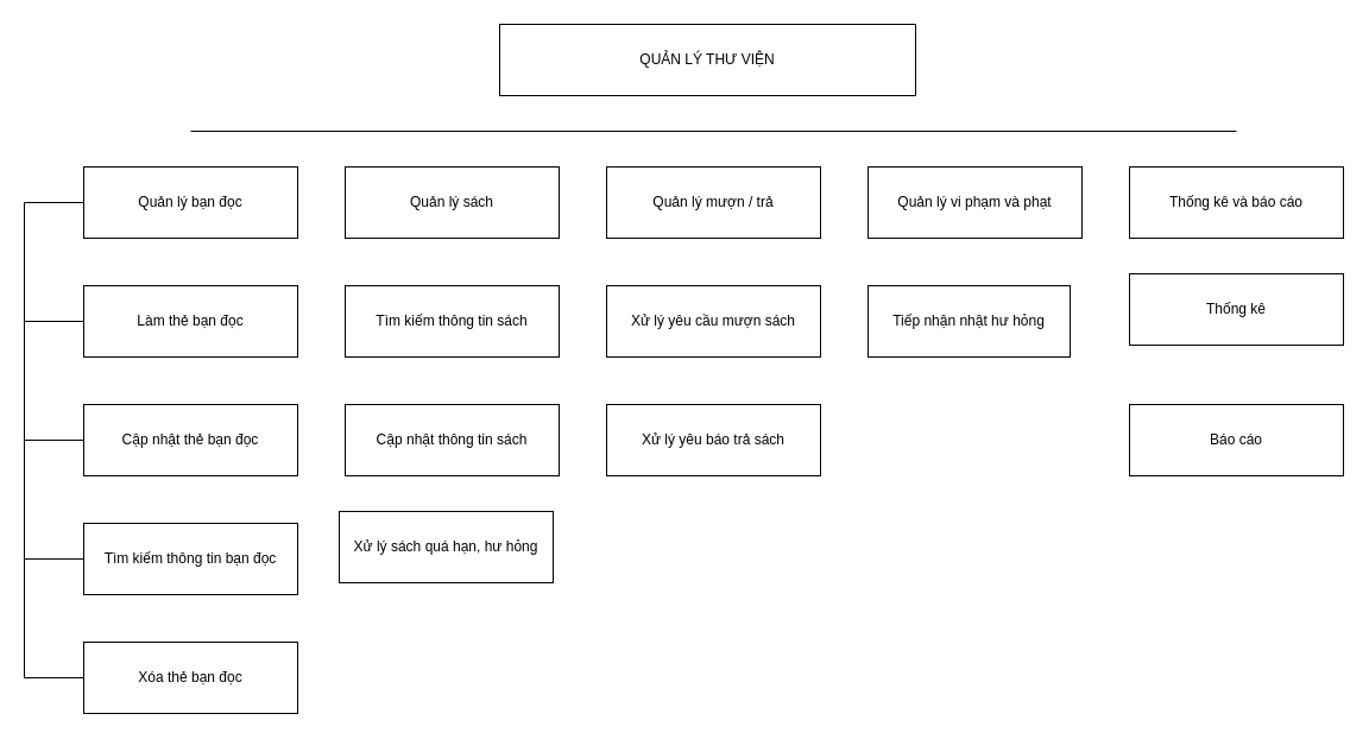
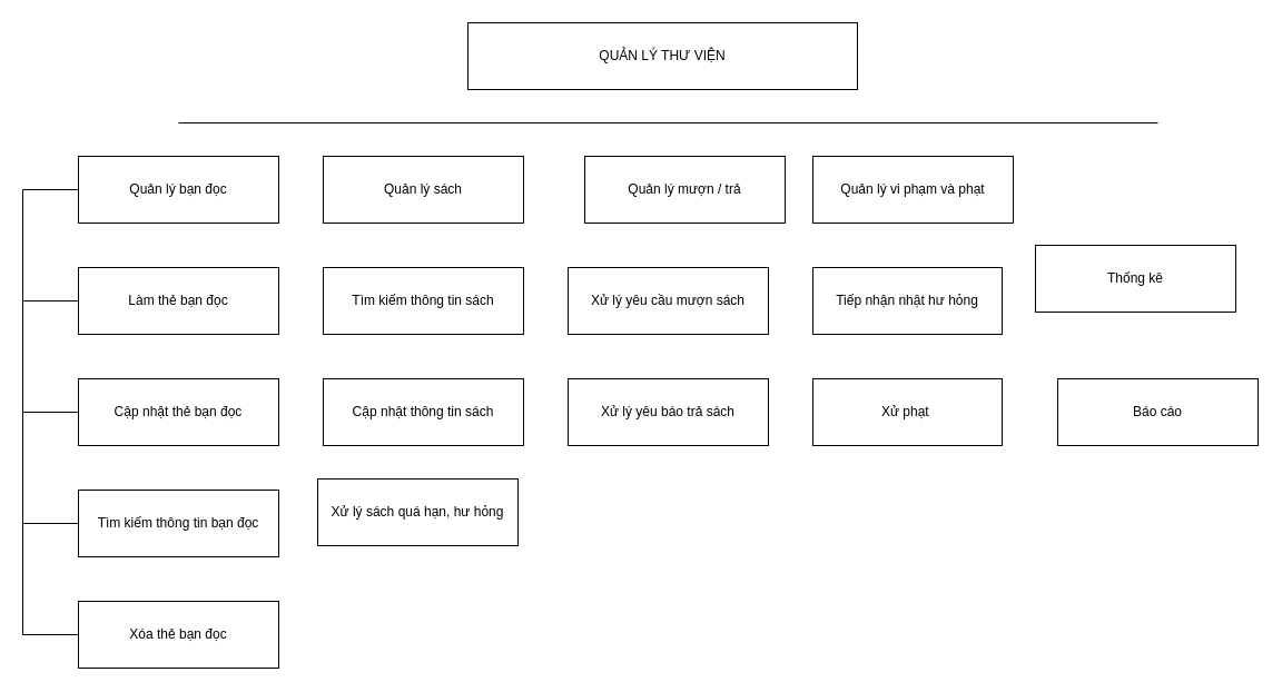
- <mxCell id="5" value="Quản lý mượn / trả" style="rounded=0;whiteSpace=wrap;html=1;" vertex="1" parent="1"><mxGeometry x="510" y="140" width="180" height="60" as="geometry" /></mxCell>
+ <mxCell id="5" value="Quản lý mượn / trả" style="rounded=0;whiteSpace=wrap;html=1;" vertex="1" parent="1"><mxGeometry x="525" y="140" width="180" height="60" as="geometry" /></mxCell>
- <mxCell id="3" value="Thống kê và báo cáo" style="rounded=0;whiteSpace=wrap;html=1;" vertex="1" parent="1"><mxGeometry x="950" y="140" width="180" height="60" as="geometry" /></mxCell>
- <mxCell id="18" value="Thống kê" style="rounded=0;whiteSpace=wrap;html=1;" vertex="1" parent="1"><mxGeometry x="950" y="230" width="180" height="60" as="geometry" /></mxCell>
+ <mxCell id="18" value="Thống kê" style="rounded=0;whiteSpace=wrap;html=1;" vertex="1" parent="1"><mxGeometry x="930" y="220" width="180" height="60" as="geometry" /></mxCell>
+ <mxCell id="20" value="Xử phạt&amp;nbsp;" style="whiteSpace=wrap;html=1;" vertex="1" parent="1"><mxGeometry x="730" y="340" width="170" height="60" as="geometry" /></mxCell>
